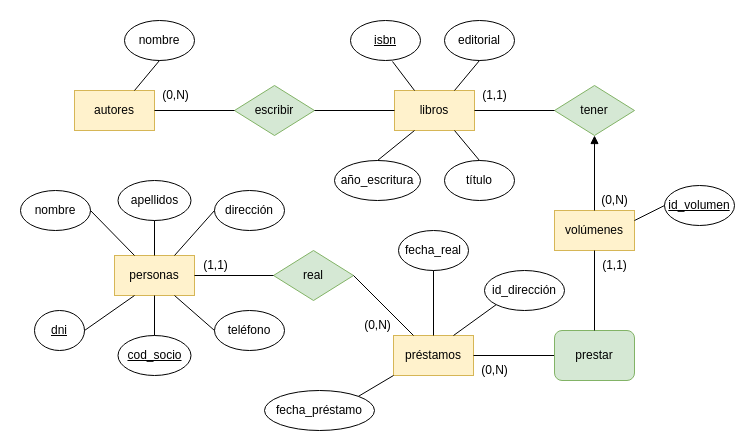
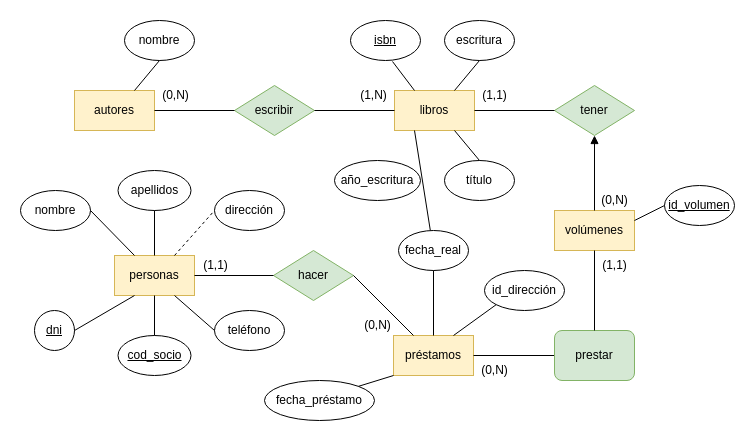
- <mxCell id="17" value="editorial" style="ellipse;whiteSpace=wrap;html=1;" vertex="1" parent="1"><mxGeometry x="444" y="20" width="70" height="40" as="geometry" /></mxCell>
+ <mxCell id="17" value="escritura" style="ellipse;whiteSpace=wrap;html=1;" vertex="1" parent="1"><mxGeometry x="444" y="20" width="70" height="40" as="geometry" /></mxCell>
+ <mxCell id="12" value="(1,N)" style="text;html=1;align=center;verticalAlign=middle;resizable=0;points=[];autosize=1;strokeColor=none;fillColor=none;" vertex="1" parent="1"><mxGeometry x="353" y="85" width="40" height="20" as="geometry" /></mxCell>
- <mxCell id="31" value="" style="endArrow=none;html=1;rounded=0;exitX=0.25;exitY=1;exitDx=0;exitDy=0;entryX=0.5;entryY=0;entryDx=0;entryDy=0;" edge="1" parent="1" source="3" target="29"><mxGeometry width="50" height="50" relative="1" as="geometry"><mxPoint x="489" y="70" as="sourcePoint" /><mxPoint x="464" y="100" as="targetPoint" /></mxGeometry></mxCell>
+ <mxCell id="31" value="" style="endArrow=none;html=1;rounded=0;exitX=0.25;exitY=1;exitDx=0;exitDy=0;" edge="1" parent="1" source="3" target="33"><mxGeometry width="50" height="50" relative="1" as="geometry"><mxPoint x="489" y="70" as="sourcePoint" /><mxPoint x="464" y="100" as="targetPoint" /></mxGeometry></mxCell>
- <mxCell id="42" value="apellidos" style="ellipse;whiteSpace=wrap;html=1;" vertex="1" parent="1"><mxGeometry x="117.5" y="180" width="73" height="40" as="geometry" /></mxCell>
+ <mxCell id="42" value="apellidos" style="ellipse;whiteSpace=wrap;html=1;" vertex="1" parent="1"><mxGeometry x="117.5" y="170" width="73" height="40" as="geometry" /></mxCell>
- <mxCell id="50" value="" style="endArrow=none;html=1;rounded=0;exitX=0.75;exitY=0;exitDx=0;exitDy=0;entryX=0;entryY=0.5;entryDx=0;entryDy=0;" edge="1" parent="1" source="6" target="43"><mxGeometry width="50" height="50" relative="1" as="geometry"><mxPoint x="174" y="130" as="sourcePoint" /><mxPoint x="254" y="130" as="targetPoint" /></mxGeometry></mxCell>
+ <mxCell id="50" value="" style="endArrow=none;html=1;rounded=0;exitX=0.75;exitY=0;exitDx=0;exitDy=0;entryX=0;entryY=0.5;entryDx=0;entryDy=0;dashed=1;" edge="1" parent="1" source="6" target="43"><mxGeometry width="50" height="50" relative="1" as="geometry"><mxPoint x="174" y="130" as="sourcePoint" /><mxPoint x="254" y="130" as="targetPoint" /></mxGeometry></mxCell>
- <mxCell id="27" value="real" style="rhombus;whiteSpace=wrap;html=1;fillColor=#d5e8d4;strokeColor=#82b366;" vertex="1" parent="1"><mxGeometry x="273" y="250" width="80" height="50" as="geometry" /></mxCell>
+ <mxCell id="27" value="hacer" style="rhombus;whiteSpace=wrap;html=1;fillColor=#d5e8d4;strokeColor=#82b366;" vertex="1" parent="1"><mxGeometry x="273" y="250" width="80" height="50" as="geometry" /></mxCell>
- <mxCell id="45" value="&lt;u&gt;dni&lt;/u&gt;" style="ellipse;whiteSpace=wrap;html=1;" vertex="1" parent="1"><mxGeometry x="34" y="310" width="50" height="40" as="geometry" /></mxCell>
+ <mxCell id="45" value="&lt;u&gt;dni&lt;/u&gt;" style="ellipse;whiteSpace=wrap;html=1;" vertex="1" parent="1"><mxGeometry x="34" y="310" width="40" height="40" as="geometry" /></mxCell>
- <mxCell id="55" value="fecha_préstamo" style="ellipse;whiteSpace=wrap;html=1;" vertex="1" parent="1"><mxGeometry x="264" y="390" width="110" height="40" as="geometry" /></mxCell>
+ <mxCell id="55" value="fecha_préstamo" style="ellipse;whiteSpace=wrap;html=1;" vertex="1" parent="1"><mxGeometry x="264" y="380" width="110" height="40" as="geometry" /></mxCell>
